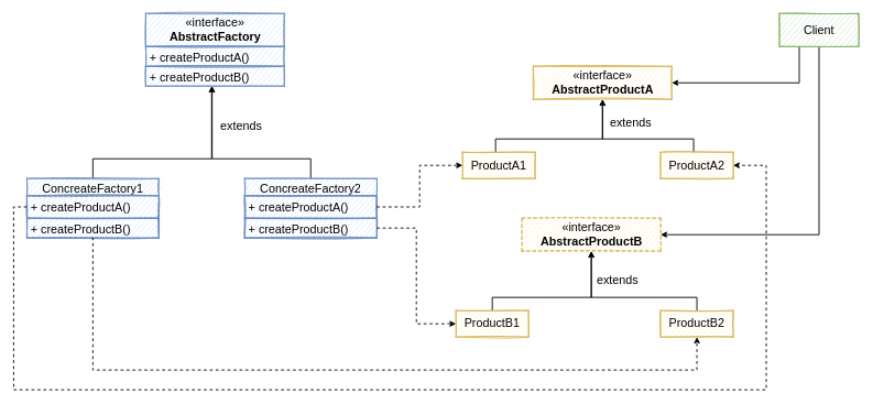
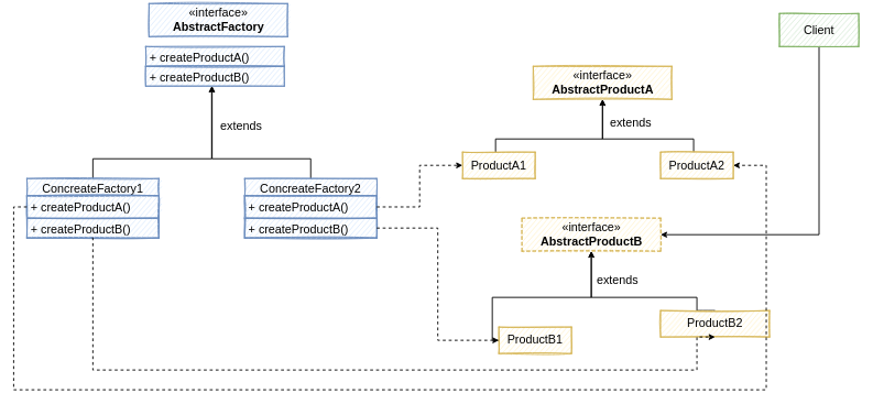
- <mxCell id="2" value="«interface»&lt;br style=&quot;font-size: 18px;&quot;&gt;&lt;b style=&quot;font-size: 18px;&quot;&gt;AbstractFactory&lt;/b&gt;" style="html=1;fontSize=18;fillColor=#dae8fc;strokeColor=#6c8ebf;sketch=1;strokeWidth=1.5;" vertex="1" parent="1"><mxGeometry x="220" y="20" width="210" height="50" as="geometry" /></mxCell>
+ <mxCell id="2" value="«interface»&lt;br style=&quot;font-size: 18px;&quot;&gt;&lt;b style=&quot;font-size: 18px;&quot;&gt;AbstractFactory&lt;/b&gt;" style="html=1;fontSize=18;fillColor=#dae8fc;strokeColor=#6c8ebf;sketch=1;strokeWidth=1.5;" vertex="1" parent="1"><mxGeometry x="225" y="5" width="210" height="50" as="geometry" /></mxCell>
- <mxCell id="26" style="edgeStyle=orthogonalEdgeStyle;rounded=0;orthogonalLoop=1;jettySize=auto;html=1;exitX=0.25;exitY=1;exitDx=0;exitDy=0;entryX=1;entryY=0.5;entryDx=0;entryDy=0;fontSize=18;strokeWidth=1.5;" edge="1" parent="1" source="28" target="13"><mxGeometry relative="1" as="geometry" /></mxCell>
- <mxCell id="22" value="ProductB1" style="rounded=0;whiteSpace=wrap;html=1;fontSize=18;strokeColor=#d6b656;fillColor=#fff2cc;sketch=1;strokeWidth=1.5;" vertex="1" parent="1"><mxGeometry x="690" y="470" width="110" height="40" as="geometry" /></mxCell>
+ <mxCell id="22" value="ProductB1" style="rounded=0;whiteSpace=wrap;html=1;fontSize=18;strokeColor=#d6b656;fillColor=#fff2cc;sketch=1;strokeWidth=1.5;" vertex="1" parent="1"><mxGeometry x="755" y="495" width="110" height="40" as="geometry" /></mxCell>
- <mxCell id="24" value="ProductB2" style="rounded=0;whiteSpace=wrap;html=1;fontSize=18;strokeColor=#d6b656;fillColor=#fff2cc;sketch=1;strokeWidth=1.5;" vertex="1" parent="1"><mxGeometry x="1000" y="470" width="110" height="40" as="geometry" /></mxCell>
+ <mxCell id="24" value="ProductB2" style="rounded=0;whiteSpace=wrap;html=1;fontSize=18;strokeColor=#d6b656;fillColor=#fff2cc;sketch=1;strokeWidth=1.5;" vertex="1" parent="1"><mxGeometry x="1000" y="470" width="165" height="40" as="geometry" /></mxCell>
